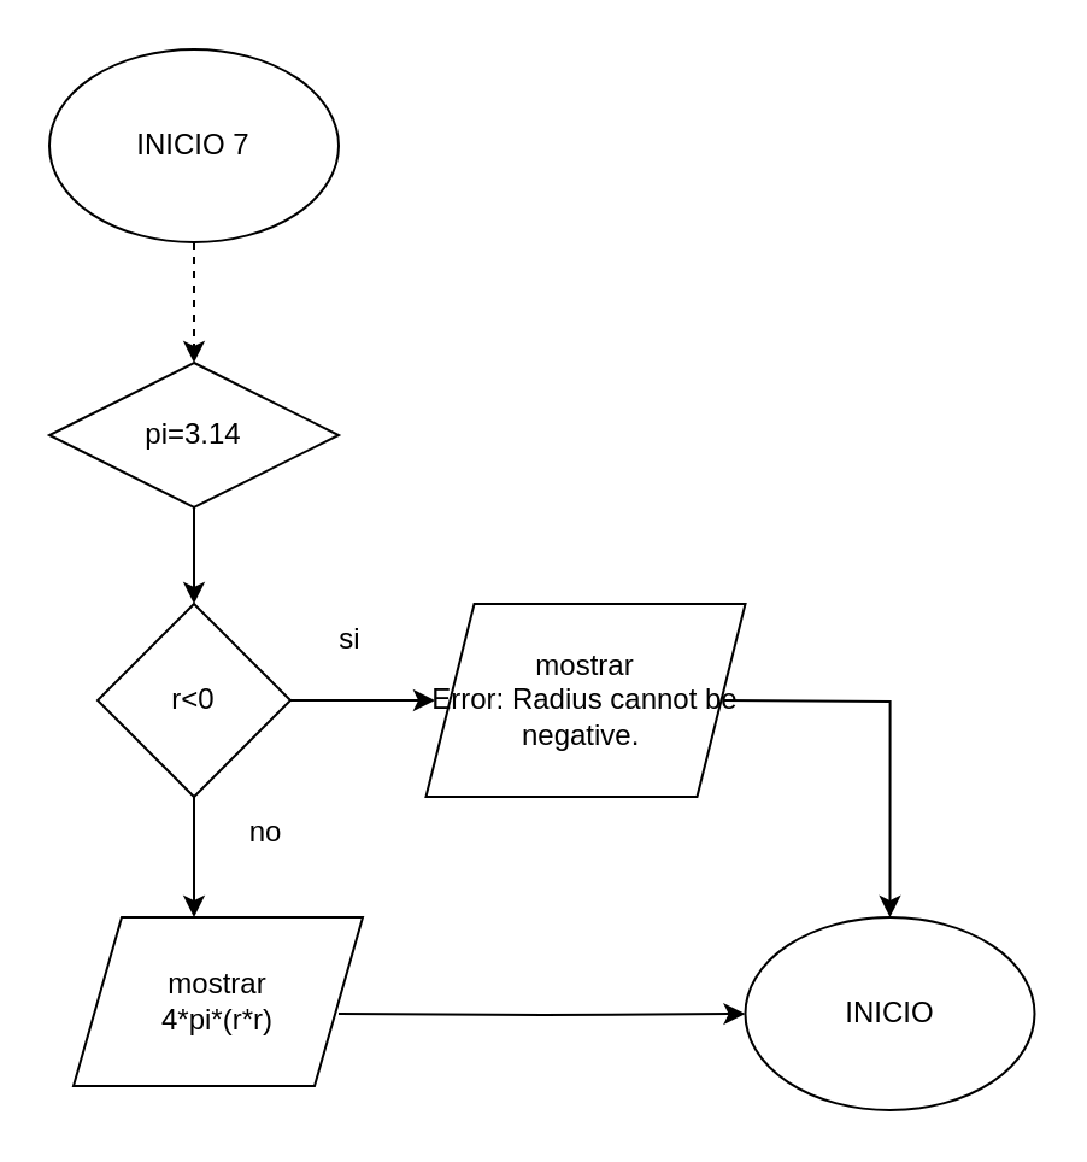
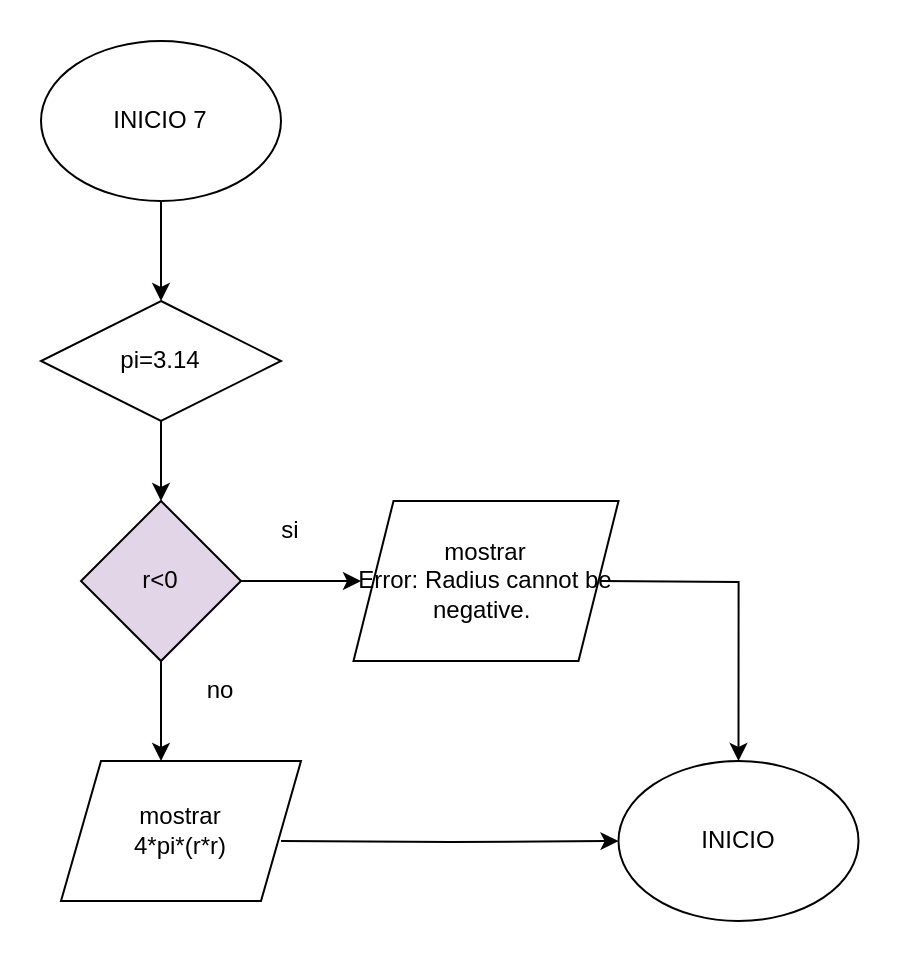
- <mxCell id="2" value="" style="edgeStyle=orthogonalEdgeStyle;rounded=0;orthogonalLoop=1;jettySize=auto;html=1;dashed=1;" edge="1" parent="1" source="3" target="5"><mxGeometry relative="1" as="geometry" /></mxCell>
+ <mxCell id="2" value="" style="edgeStyle=orthogonalEdgeStyle;rounded=0;orthogonalLoop=1;jettySize=auto;html=1;" edge="1" parent="1" source="3" target="5"><mxGeometry relative="1" as="geometry" /></mxCell>
- <mxCell id="8" value="r&amp;lt;0" style="rhombus;whiteSpace=wrap;html=1;" vertex="1" parent="1"><mxGeometry x="40" y="250" width="80" height="80" as="geometry" /></mxCell>
+ <mxCell id="8" value="r&amp;lt;0" style="rhombus;whiteSpace=wrap;html=1;fillColor=#e1d5e7;" vertex="1" parent="1"><mxGeometry x="40" y="250" width="80" height="80" as="geometry" /></mxCell>
